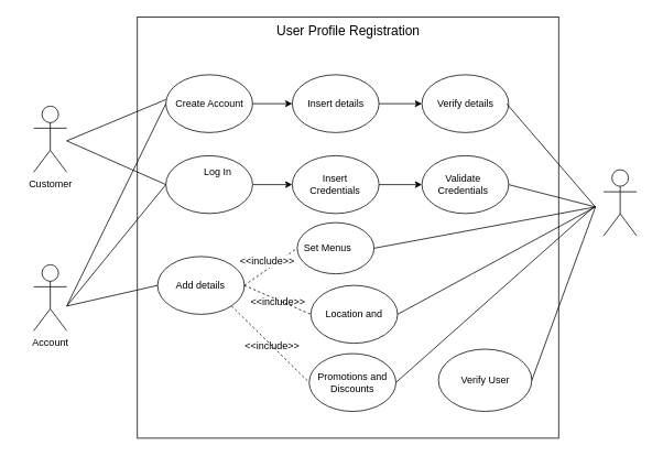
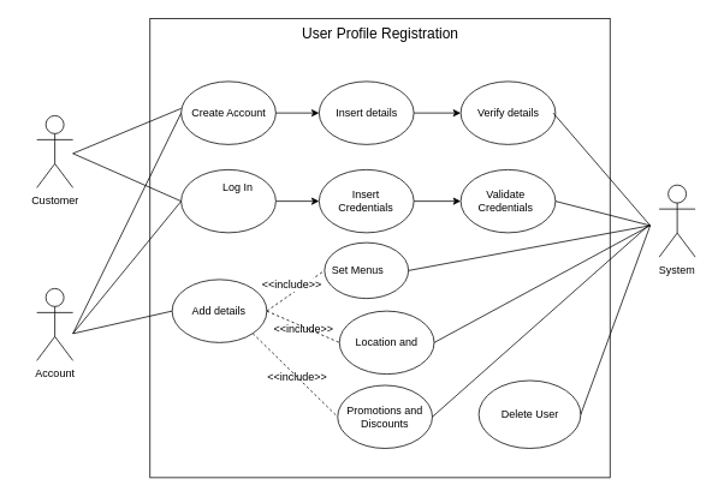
+ <mxCell id="16" value="System" style="text;html=1;strokeColor=none;fillColor=none;align=center;verticalAlign=middle;whiteSpace=wrap;rounded=0;" vertex="1" parent="1"><mxGeometry x="720" y="285" width="60" height="30" as="geometry" /></mxCell>
- <mxCell id="43" value="Verify User" style="text;html=1;strokeColor=none;fillColor=none;align=center;verticalAlign=middle;whiteSpace=wrap;rounded=0;" vertex="1" parent="1"><mxGeometry x="546.5" y="439.83" width="80" height="40" as="geometry" /></mxCell>
+ <mxCell id="43" value="Delete User" style="text;html=1;strokeColor=none;fillColor=none;align=center;verticalAlign=middle;whiteSpace=wrap;rounded=0;" vertex="1" parent="1"><mxGeometry x="546.5" y="439.83" width="80" height="40" as="geometry" /></mxCell>
